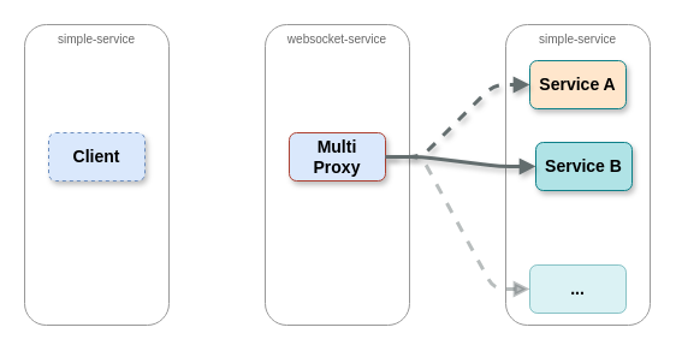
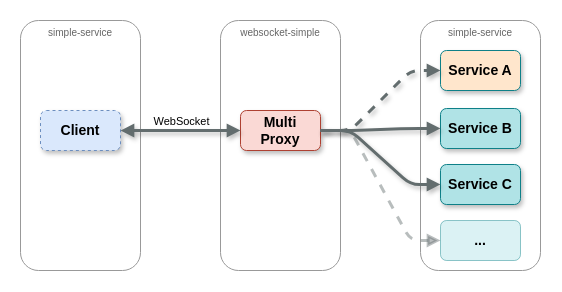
- <mxCell id="4" value="websocket-service" style="rounded=1;whiteSpace=wrap;html=1;verticalAlign=top;strokeColor=#999999;fontColor=#666666;fontSize=10;fontFamily=Helvetica;" parent="1" vertex="1"><mxGeometry x="220" y="20" width="120" height="250" as="geometry" /></mxCell>
+ <mxCell id="4" value="websocket-simple" style="rounded=1;whiteSpace=wrap;html=1;verticalAlign=top;strokeColor=#999999;fontColor=#666666;fontSize=10;fontFamily=Helvetica;" parent="1" vertex="1"><mxGeometry x="220" y="20" width="120" height="250" as="geometry" /></mxCell>
+ <mxCell id="8" value="" style="endArrow=block;html=1;rounded=1;exitX=1;exitY=0.5;exitDx=0;exitDy=0;entryX=0;entryY=0.5;entryDx=0;entryDy=0;strokeWidth=3;endFill=1;startArrow=block;startFill=1;fillColor=#b0e3e6;strokeColor=#636d6e;shadow=1;fontFamily=Helvetica;" parent="1" source="5" target="6" edge="1"><mxGeometry relative="1" as="geometry"><mxPoint x="90" y="10" as="sourcePoint" /><mxPoint x="190" y="10" as="targetPoint" /></mxGeometry></mxCell>
+ <mxCell id="9" value="WebSocket" style="edgeLabel;resizable=0;html=1;align=center;verticalAlign=middle;rounded=1;fontFamily=Helvetica;" parent="8" connectable="0" vertex="1"><mxGeometry relative="1" as="geometry"><mxPoint y="-10" as="offset" /></mxGeometry></mxCell>
- <mxCell id="6" value="Multi&lt;br&gt;Proxy" style="rounded=1;whiteSpace=wrap;html=1;fillColor=#dae8fc;strokeColor=#ae4132;fontSize=14;fontStyle=1;glass=0;shadow=1;fontFamily=Helvetica;" parent="1" vertex="1"><mxGeometry x="240" y="110" width="80" height="40" as="geometry" /></mxCell>
+ <mxCell id="6" value="Multi&lt;br&gt;Proxy" style="rounded=1;whiteSpace=wrap;html=1;fillColor=#fad9d5;strokeColor=#ae4132;fontSize=14;fontStyle=1;glass=0;shadow=1;fontFamily=Helvetica;" parent="1" vertex="1"><mxGeometry x="240" y="110" width="80" height="40" as="geometry" /></mxCell>
- <mxCell id="12" value="Service B" style="rounded=1;whiteSpace=wrap;html=1;fillColor=#b0e3e6;strokeColor=#0e8088;fontSize=14;fontStyle=1;glass=0;shadow=1;fontFamily=Helvetica;" parent="1" vertex="1"><mxGeometry x="445" y="118" width="80" height="40" as="geometry" /></mxCell>
+ <mxCell id="12" value="Service B" style="rounded=1;whiteSpace=wrap;html=1;fillColor=#b0e3e6;strokeColor=#0e8088;fontSize=14;fontStyle=1;glass=0;shadow=1;fontFamily=Helvetica;" parent="1" vertex="1"><mxGeometry x="440" y="108" width="80" height="40" as="geometry" /></mxCell>
+ <mxCell id="14" value="" style="endArrow=block;html=1;rounded=1;exitX=1;exitY=0.5;exitDx=0;exitDy=0;strokeWidth=3;endFill=1;startArrow=none;startFill=0;fillColor=#b0e3e6;strokeColor=#636d6e;edgeStyle=entityRelationEdgeStyle;entryX=0;entryY=0.5;entryDx=0;entryDy=0;shadow=1;fontFamily=Helvetica;" parent="1" source="6" target="11" edge="1"><mxGeometry relative="1" as="geometry"><mxPoint x="340" y="150" as="sourcePoint" /><mxPoint x="410" y="160" as="targetPoint" /></mxGeometry></mxCell>
+ <mxCell id="11" value="Service C" style="rounded=1;whiteSpace=wrap;html=1;fillColor=#b0e3e6;strokeColor=#0e8088;fontSize=14;fontStyle=1;glass=0;shadow=1;fontFamily=Helvetica;" parent="1" vertex="1"><mxGeometry x="440" y="164" width="80" height="40" as="geometry" /></mxCell>
